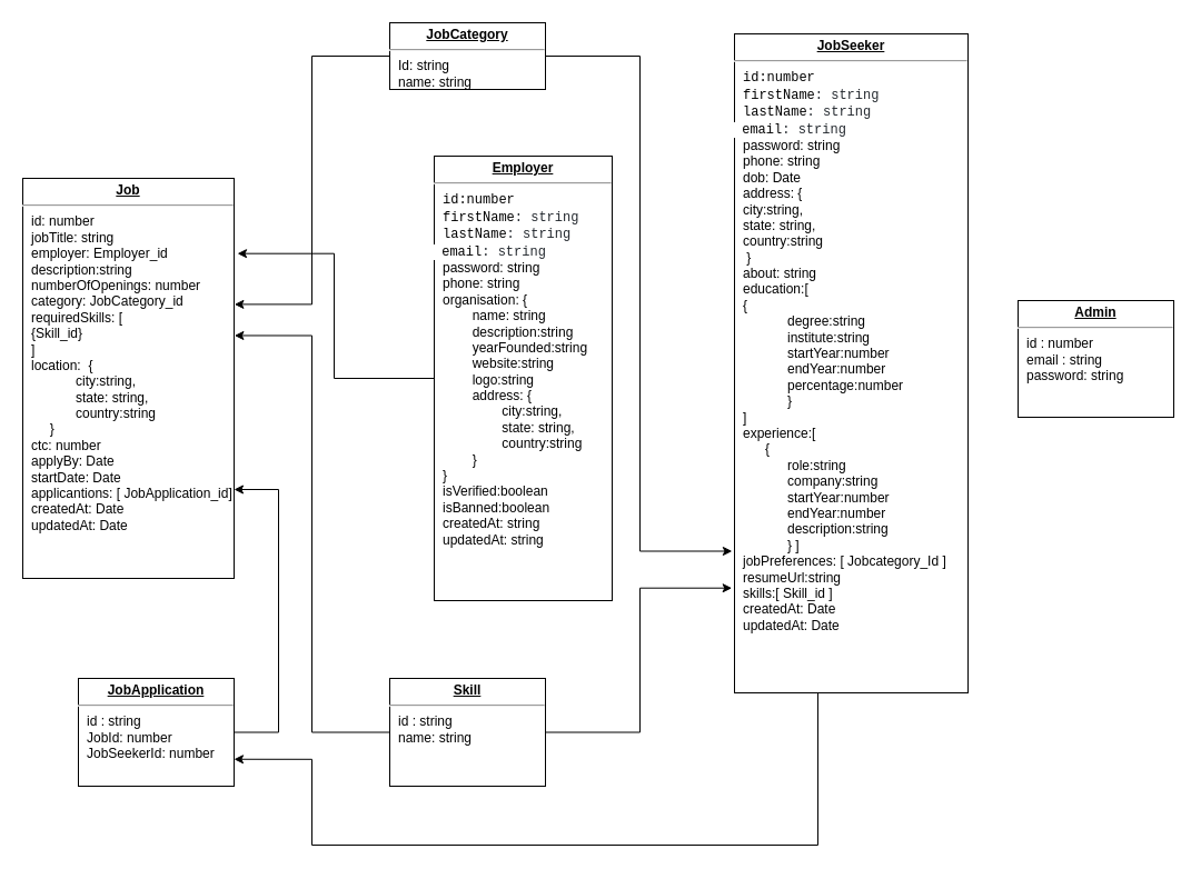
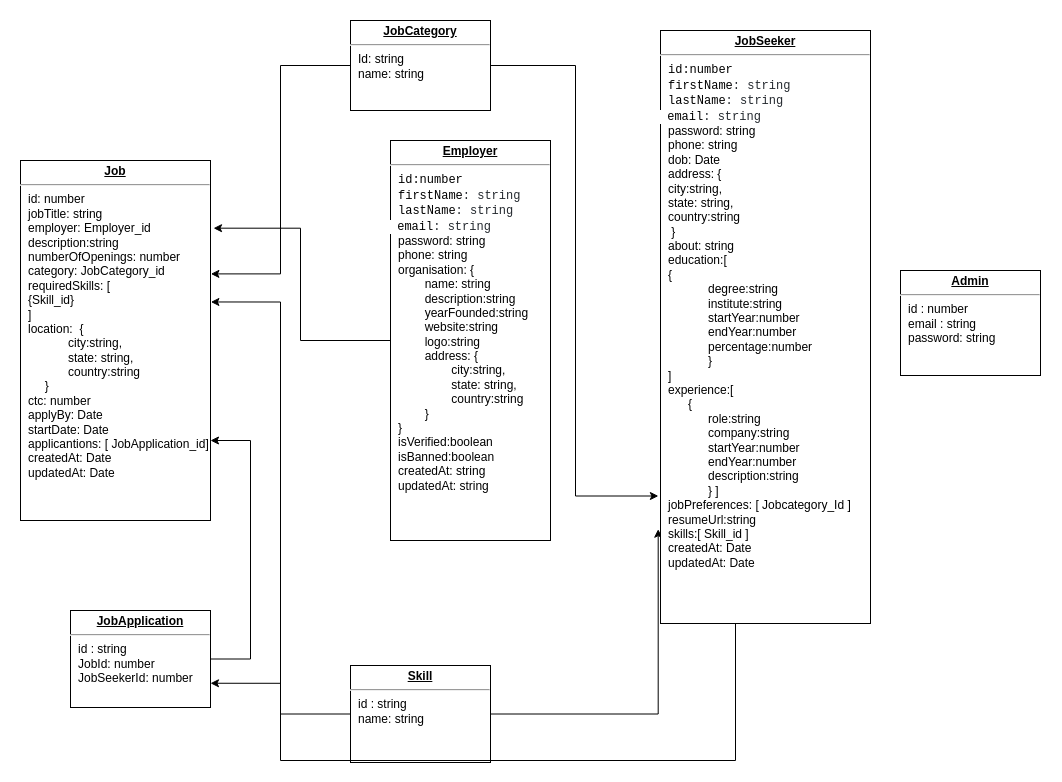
- <mxCell id="4" value="&lt;p style=&quot;margin: 0px ; margin-top: 4px ; text-align: center ; text-decoration: underline&quot;&gt;&lt;b&gt;JobCategory&lt;/b&gt;&lt;/p&gt;&lt;hr&gt;&lt;p style=&quot;margin: 0px ; margin-left: 8px&quot;&gt;Id: string&lt;/p&gt;&lt;p style=&quot;margin: 0px ; margin-left: 8px&quot;&gt;name: string&lt;/p&gt;" style="verticalAlign=top;align=left;overflow=fill;fontSize=12;fontFamily=Helvetica;html=1;rounded=0;shadow=0;comic=0;labelBackgroundColor=none;strokeWidth=1" parent="1" vertex="1"><mxGeometry x="350" y="20" width="140" height="60" as="geometry" /></mxCell>
+ <mxCell id="4" value="&lt;p style=&quot;margin: 0px ; margin-top: 4px ; text-align: center ; text-decoration: underline&quot;&gt;&lt;b&gt;JobCategory&lt;/b&gt;&lt;/p&gt;&lt;hr&gt;&lt;p style=&quot;margin: 0px ; margin-left: 8px&quot;&gt;Id: string&lt;/p&gt;&lt;p style=&quot;margin: 0px ; margin-left: 8px&quot;&gt;name: string&lt;/p&gt;" style="verticalAlign=top;align=left;overflow=fill;fontSize=12;fontFamily=Helvetica;html=1;rounded=0;shadow=0;comic=0;labelBackgroundColor=none;strokeWidth=1" parent="1" vertex="1"><mxGeometry x="350" y="20" width="140" height="90" as="geometry" /></mxCell>
- <mxCell id="11" value="&lt;p style=&quot;margin: 0px ; margin-top: 4px ; text-align: center ; text-decoration: underline&quot;&gt;&lt;b&gt;Admin&lt;/b&gt;&lt;/p&gt;&lt;hr&gt;&lt;p style=&quot;margin: 0px ; margin-left: 8px&quot;&gt;id : number&lt;br&gt;email : string&lt;br&gt;password: string&lt;/p&gt;&lt;p style=&quot;margin: 0px ; margin-left: 8px&quot;&gt;&lt;br&gt;&lt;/p&gt;" style="verticalAlign=top;align=left;overflow=fill;fontSize=12;fontFamily=Helvetica;html=1;rounded=0;shadow=0;comic=0;labelBackgroundColor=none;strokeWidth=1" parent="1" vertex="1"><mxGeometry x="915" y="270" width="140" height="105" as="geometry" /></mxCell>
+ <mxCell id="11" value="&lt;p style=&quot;margin: 0px ; margin-top: 4px ; text-align: center ; text-decoration: underline&quot;&gt;&lt;b&gt;Admin&lt;/b&gt;&lt;/p&gt;&lt;hr&gt;&lt;p style=&quot;margin: 0px ; margin-left: 8px&quot;&gt;id : number&lt;br&gt;email : string&lt;br&gt;password: string&lt;/p&gt;&lt;p style=&quot;margin: 0px ; margin-left: 8px&quot;&gt;&lt;br&gt;&lt;/p&gt;" style="verticalAlign=top;align=left;overflow=fill;fontSize=12;fontFamily=Helvetica;html=1;rounded=0;shadow=0;comic=0;labelBackgroundColor=none;strokeWidth=1" parent="1" vertex="1"><mxGeometry x="900" y="270" width="140" height="105" as="geometry" /></mxCell>
- <mxCell id="7" value="&lt;p style=&quot;margin: 0px ; margin-top: 4px ; text-align: center ; text-decoration: underline&quot;&gt;&lt;b&gt;Skill&lt;/b&gt;&lt;/p&gt;&lt;hr&gt;&lt;p style=&quot;margin: 0px ; margin-left: 8px&quot;&gt;id : string&lt;br&gt;name: string&lt;br&gt;&lt;br&gt;&lt;/p&gt;" style="verticalAlign=top;align=left;overflow=fill;fontSize=12;fontFamily=Helvetica;html=1;rounded=0;shadow=0;comic=0;labelBackgroundColor=none;strokeWidth=1" parent="1" vertex="1"><mxGeometry x="350" y="610" width="140" height="97" as="geometry" /></mxCell>
+ <mxCell id="7" value="&lt;p style=&quot;margin: 0px ; margin-top: 4px ; text-align: center ; text-decoration: underline&quot;&gt;&lt;b&gt;Skill&lt;/b&gt;&lt;/p&gt;&lt;hr&gt;&lt;p style=&quot;margin: 0px ; margin-left: 8px&quot;&gt;id : string&lt;br&gt;name: string&lt;br&gt;&lt;br&gt;&lt;/p&gt;" style="verticalAlign=top;align=left;overflow=fill;fontSize=12;fontFamily=Helvetica;html=1;rounded=0;shadow=0;comic=0;labelBackgroundColor=none;strokeWidth=1" parent="1" vertex="1"><mxGeometry x="350" y="665" width="140" height="97" as="geometry" /></mxCell>
